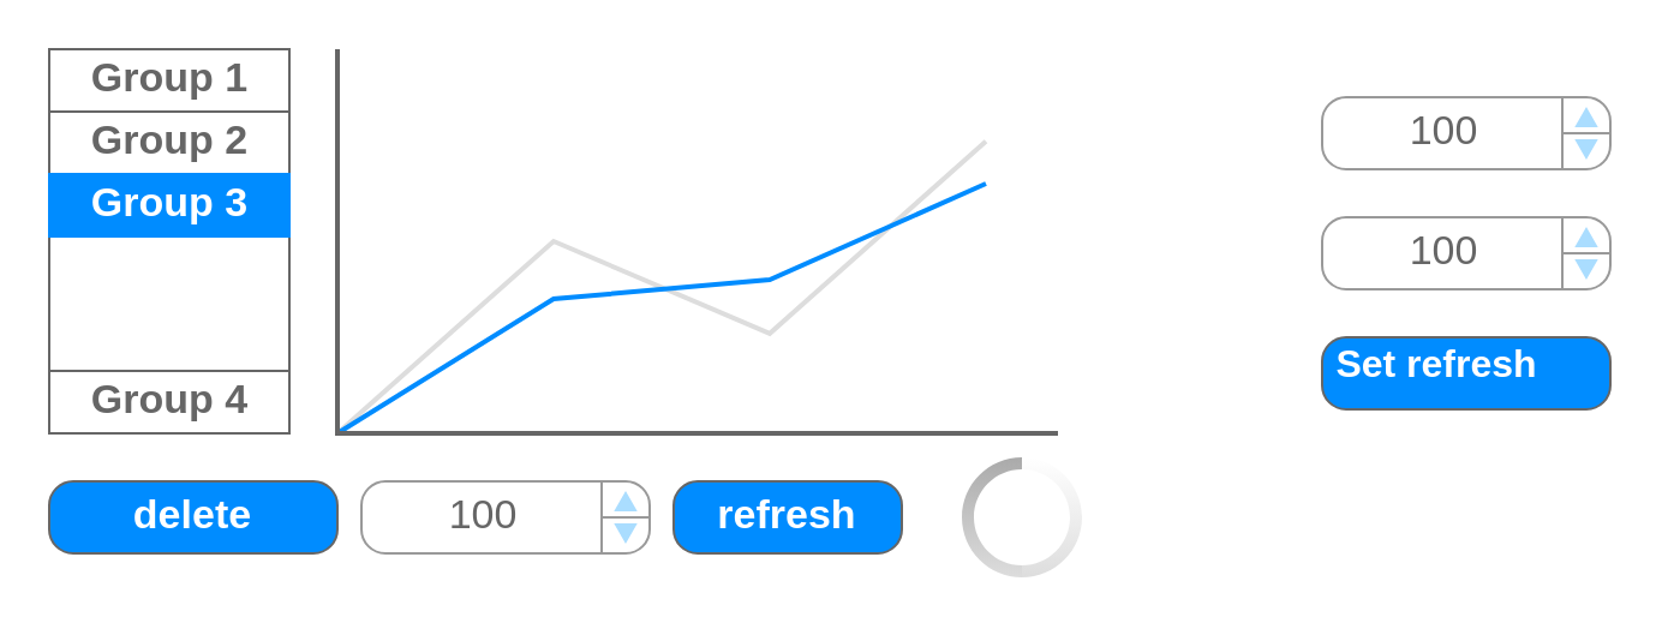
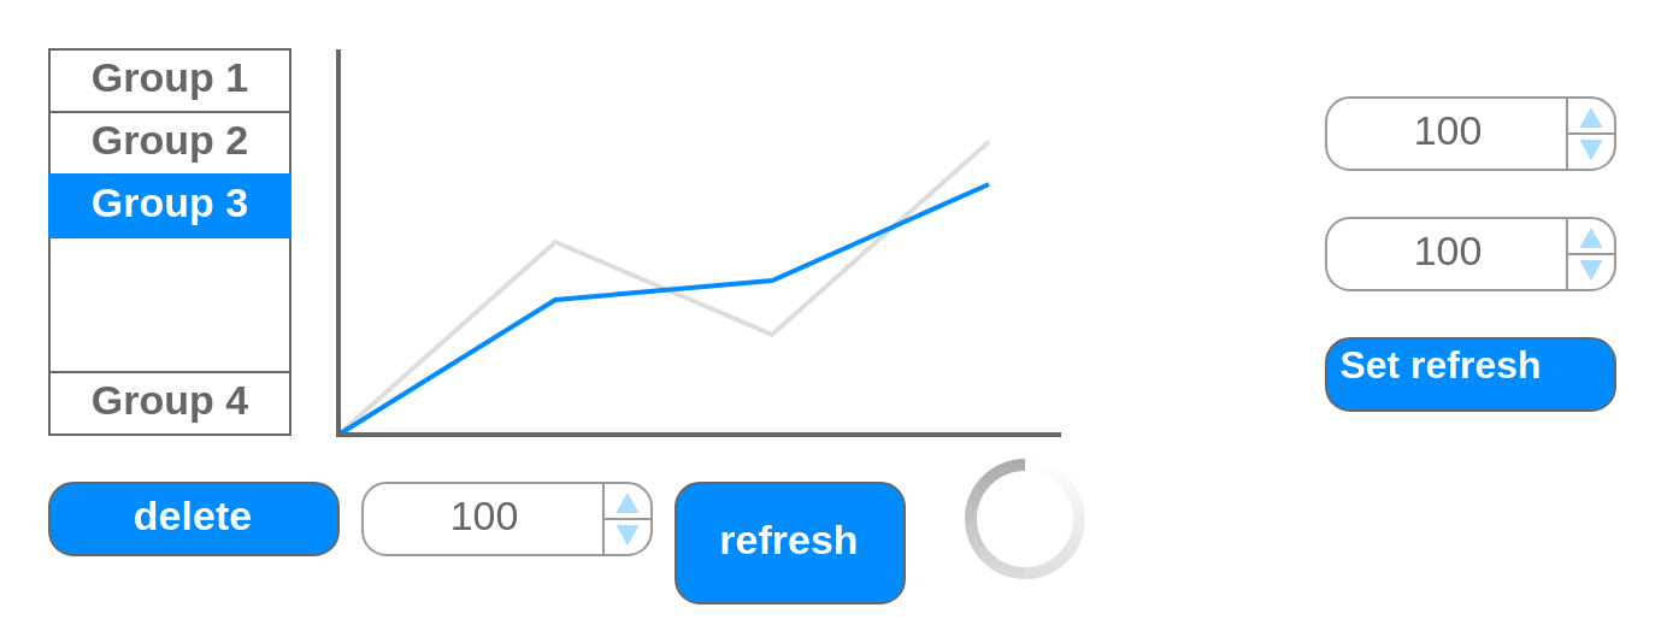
- <mxCell id="2" value="refresh" style="strokeWidth=1;shadow=0;dashed=0;align=center;html=1;shape=mxgraph.mockup.buttons.button;strokeColor=#666666;fontColor=#ffffff;mainText=;buttonStyle=round;fontSize=17;fontStyle=1;fillColor=#008cff;whiteSpace=wrap;" parent="1" vertex="1"><mxGeometry x="280" y="200" width="95" height="30" as="geometry" /></mxCell>
+ <mxCell id="2" value="refresh" style="strokeWidth=1;shadow=0;dashed=0;align=center;html=1;shape=mxgraph.mockup.buttons.button;strokeColor=#666666;fontColor=#ffffff;mainText=;buttonStyle=round;fontSize=17;fontStyle=1;fillColor=#008cff;whiteSpace=wrap;" parent="1" vertex="1"><mxGeometry x="280" y="200" width="95" height="50" as="geometry" /></mxCell>
